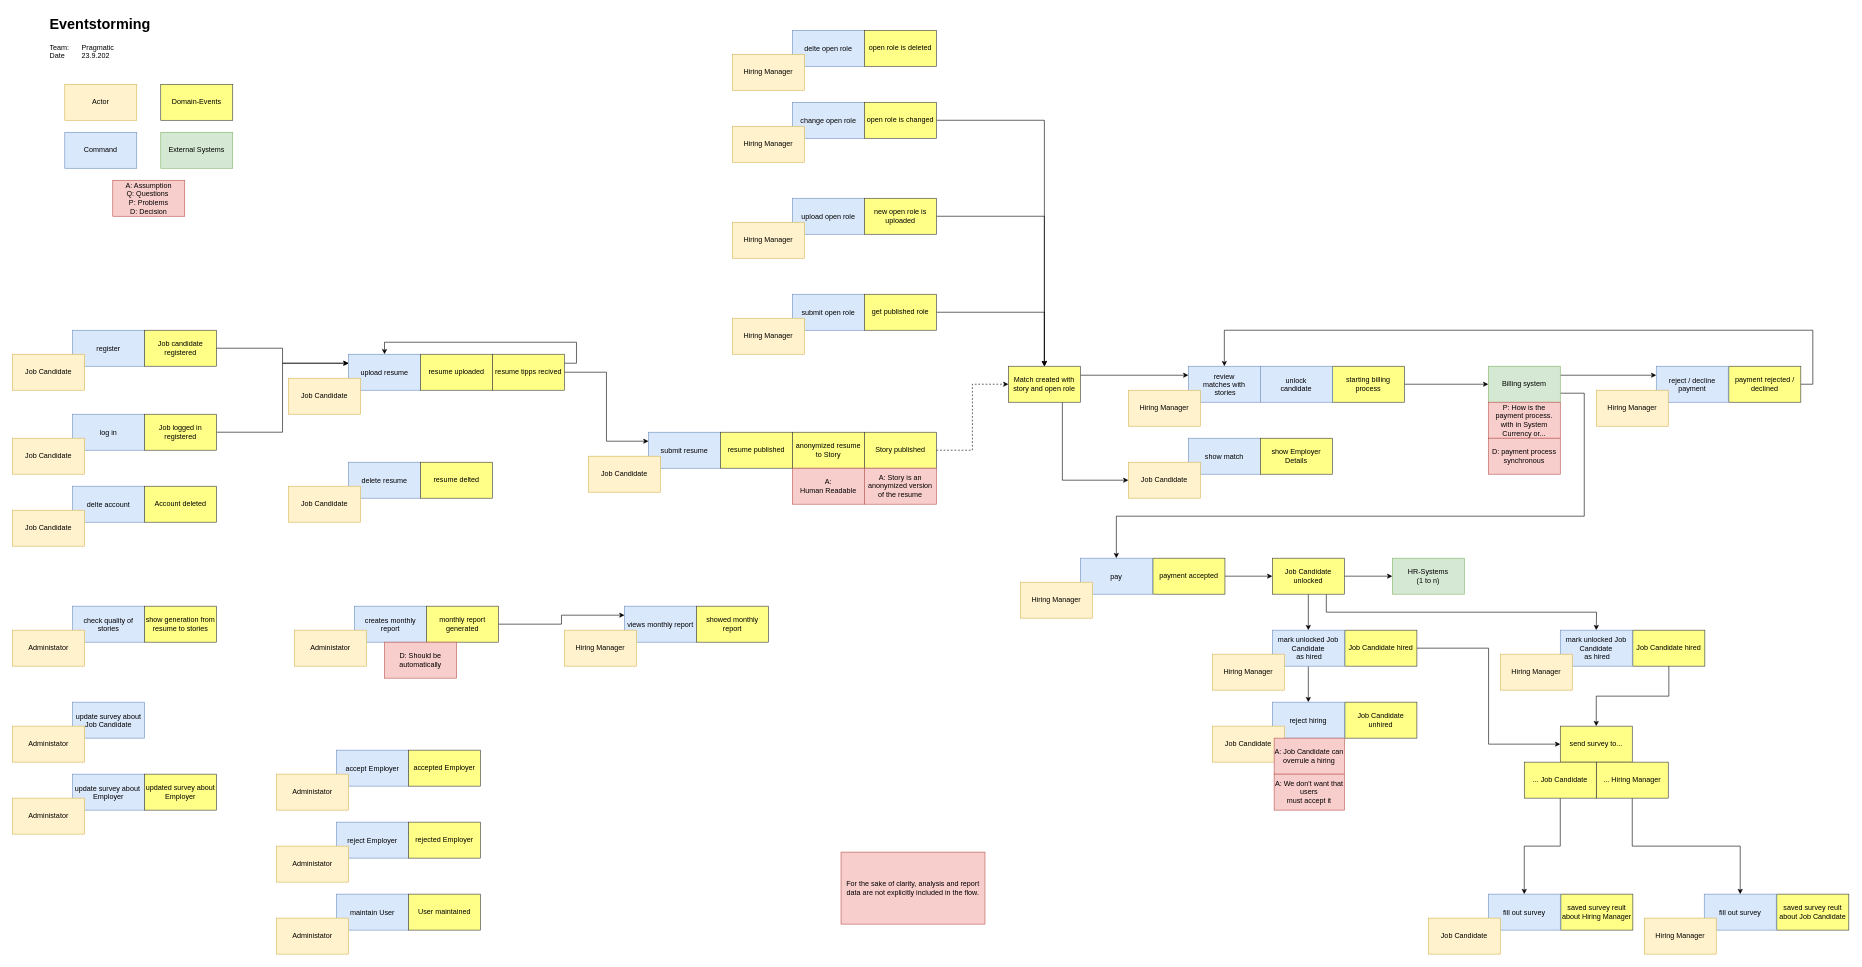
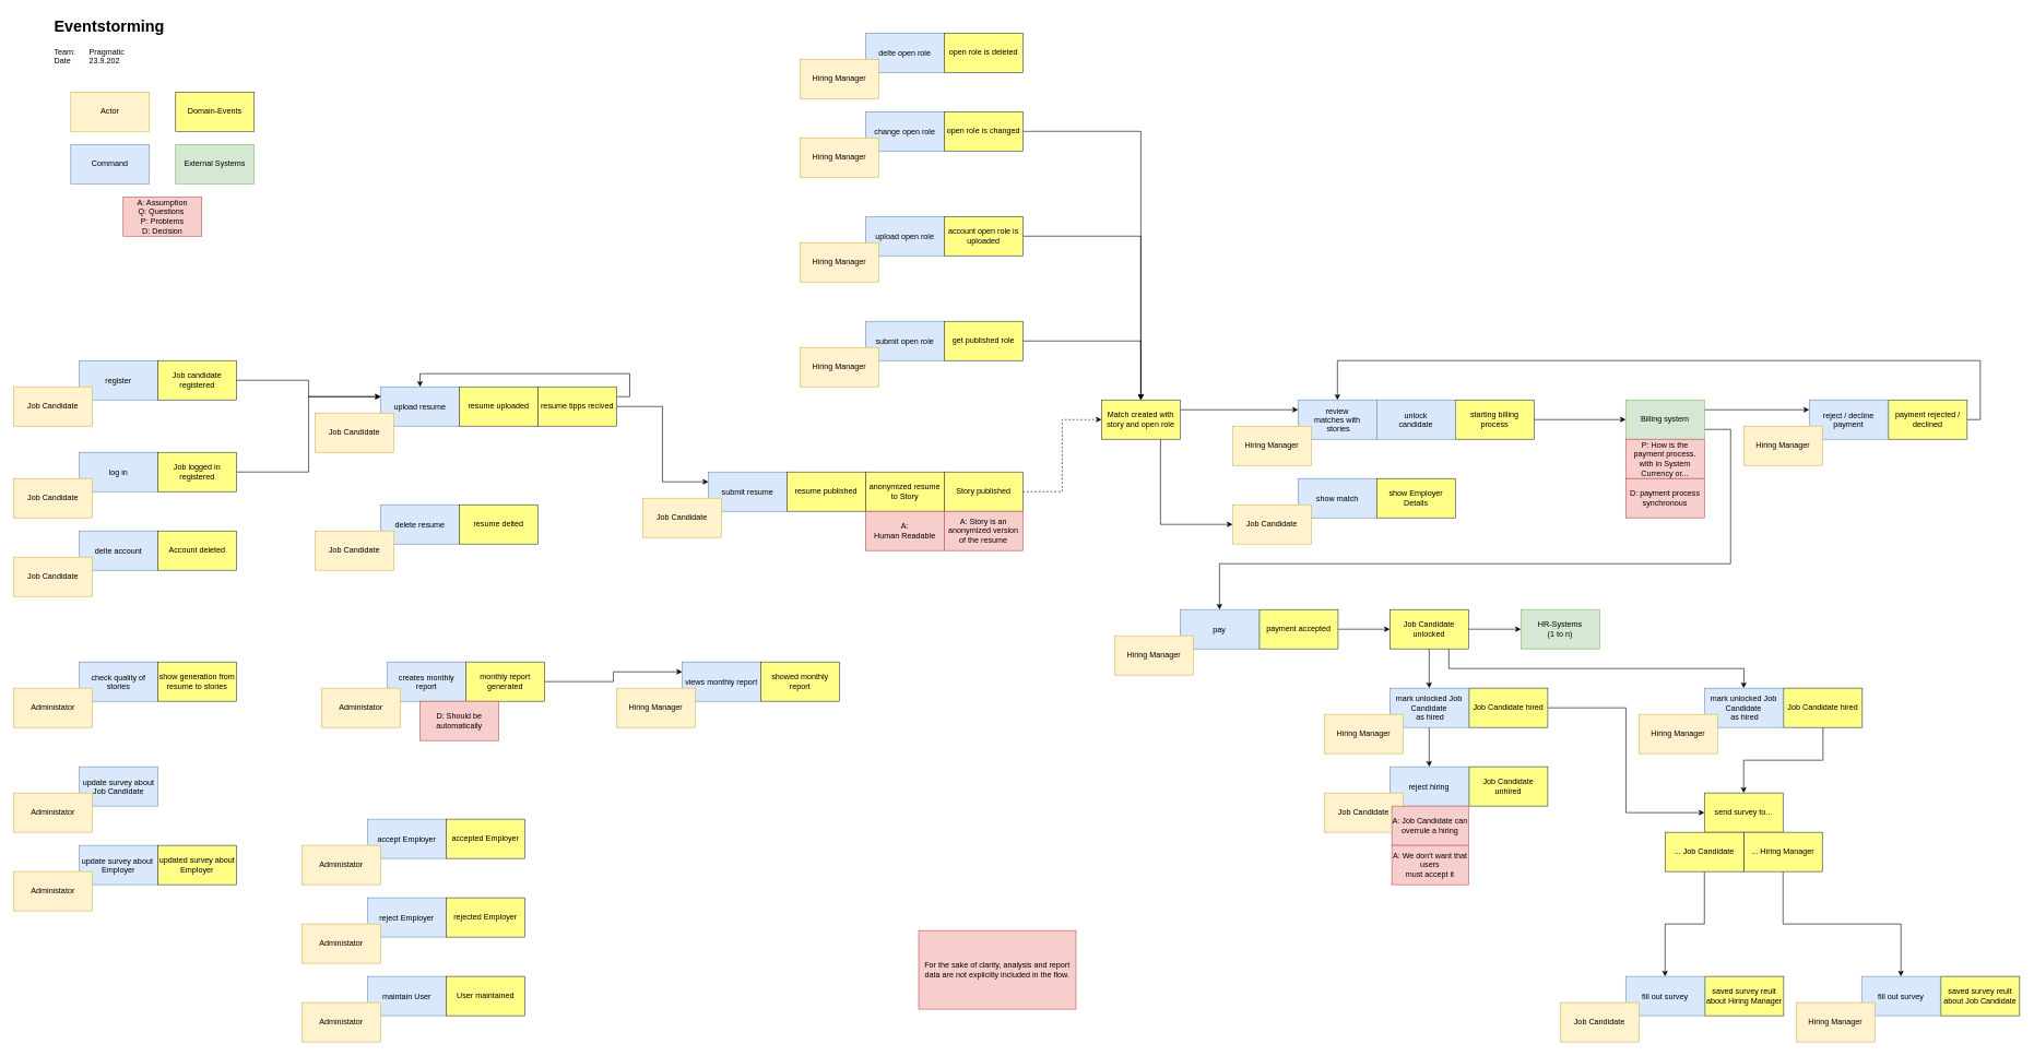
- <mxCell id="50" value="new open role is uploaded" style="rounded=0;whiteSpace=wrap;html=1;fillColor=#ffff88;strokeColor=#36393d;" parent="1" vertex="1"><mxGeometry x="1440" y="330" width="120" height="60" as="geometry" /></mxCell>
+ <mxCell id="50" value="account open role is uploaded" style="rounded=0;whiteSpace=wrap;html=1;fillColor=#ffff88;strokeColor=#36393d;" parent="1" vertex="1"><mxGeometry x="1440" y="330" width="120" height="60" as="geometry" /></mxCell>
